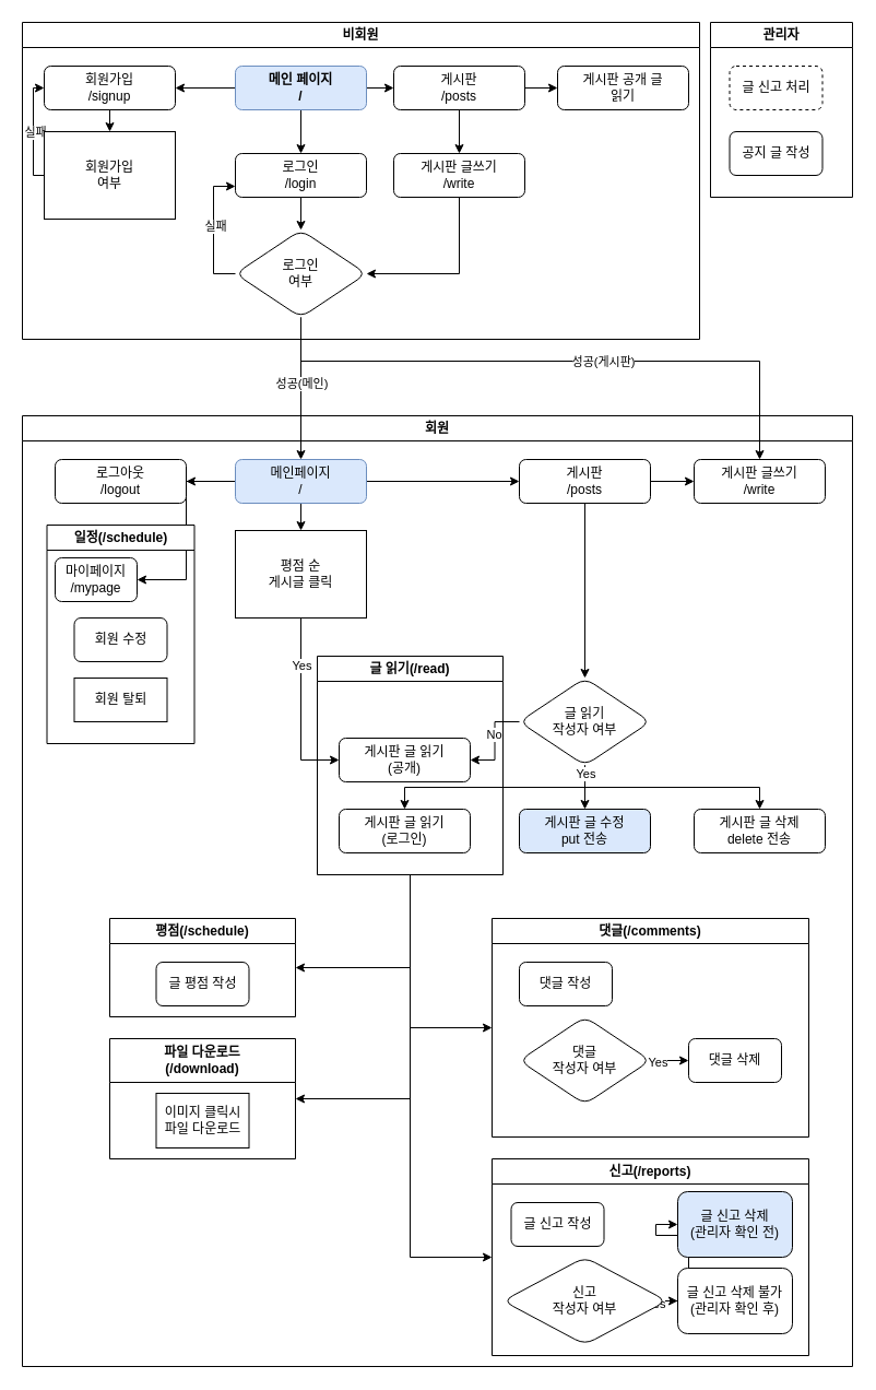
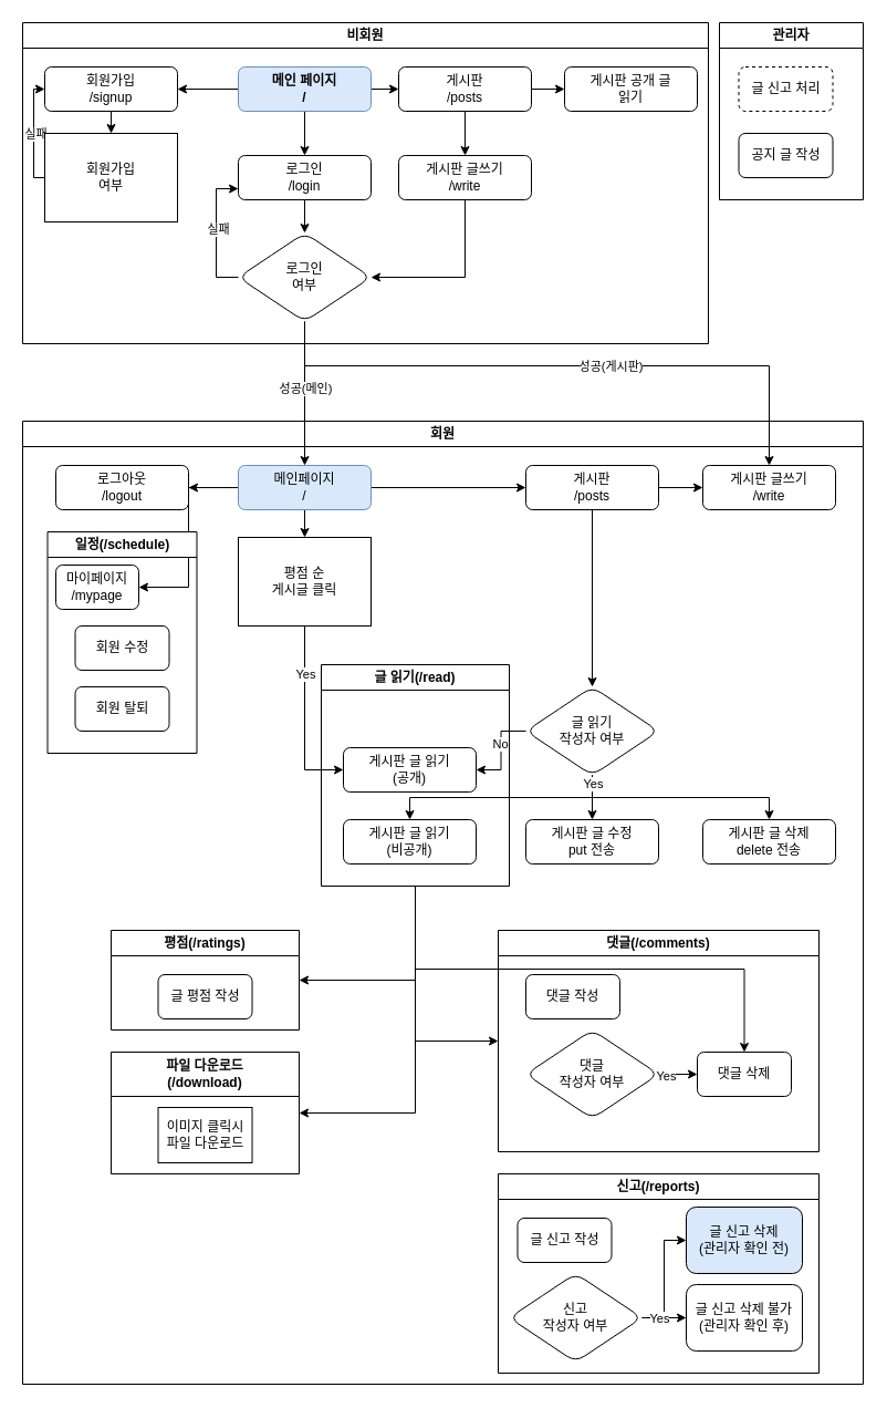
- <mxCell id="74" value="회원 탈퇴" style="whiteSpace=wrap;html=1;glass=0;strokeWidth=1;shadow=0;rounded=0;" vertex="1" parent="72"><mxGeometry x="25" y="140" width="85" height="40" as="geometry" /></mxCell>
+ <mxCell id="74" value="회원 탈퇴" style="whiteSpace=wrap;html=1;rounded=1;glass=0;strokeWidth=1;shadow=0;" vertex="1" parent="72"><mxGeometry x="25" y="140" width="85" height="40" as="geometry" /></mxCell>
- <mxCell id="47" value="게시판 글 읽기&lt;div&gt;(로그인)&lt;/div&gt;" style="whiteSpace=wrap;html=1;rounded=1;glass=0;strokeWidth=1;shadow=0;" parent="23" vertex="1"><mxGeometry x="290" y="360" width="120" height="40" as="geometry" /></mxCell>
+ <mxCell id="47" value="게시판 글 읽기&lt;div&gt;(비공개)&lt;/div&gt;" style="whiteSpace=wrap;html=1;rounded=1;glass=0;strokeWidth=1;shadow=0;" parent="23" vertex="1"><mxGeometry x="290" y="360" width="120" height="40" as="geometry" /></mxCell>
- <mxCell id="48" value="게시판 글 수정&lt;div&gt;put 전송&lt;/div&gt;" style="whiteSpace=wrap;html=1;rounded=1;glass=0;strokeWidth=1;shadow=0;fillColor=#dae8fc;" parent="23" vertex="1"><mxGeometry x="455" y="360" width="120" height="40" as="geometry" /></mxCell>
+ <mxCell id="48" value="게시판 글 수정&lt;div&gt;put 전송&lt;/div&gt;" style="whiteSpace=wrap;html=1;rounded=1;glass=0;strokeWidth=1;shadow=0;" parent="23" vertex="1"><mxGeometry x="455" y="360" width="120" height="40" as="geometry" /></mxCell>
- <mxCell id="57" value="평점(/schedule&lt;span style=&quot;background-color: initial;&quot;&gt;)&lt;/span&gt;" style="swimlane;whiteSpace=wrap;html=1;" parent="23" vertex="1"><mxGeometry x="80" y="460" width="170" height="90" as="geometry" /></mxCell>
+ <mxCell id="57" value="평점(/ratings&lt;span style=&quot;background-color: initial;&quot;&gt;)&lt;/span&gt;" style="swimlane;whiteSpace=wrap;html=1;" parent="23" vertex="1"><mxGeometry x="80" y="460" width="170" height="90" as="geometry" /></mxCell>
- <mxCell id="26" style="edgeStyle=orthogonalEdgeStyle;rounded=0;orthogonalLoop=1;jettySize=auto;html=1;exitX=0.5;exitY=1;exitDx=0;exitDy=0;entryX=0;entryY=0.5;entryDx=0;entryDy=0;" parent="23" source="28" target="59" edge="1"><mxGeometry relative="1" as="geometry" /></mxCell>
+ <mxCell id="26" style="edgeStyle=orthogonalEdgeStyle;rounded=0;orthogonalLoop=1;jettySize=auto;html=1;exitX=0.5;exitY=1;exitDx=0;exitDy=0;" parent="23" source="28" target="53" edge="1"><mxGeometry relative="1" as="geometry" /></mxCell>
- <mxCell id="64" value="&lt;div&gt;신고&lt;/div&gt;&lt;div&gt;작성자 여부&lt;/div&gt;" style="rhombus;whiteSpace=wrap;html=1;rounded=1;glass=0;strokeWidth=1;shadow=0;" parent="59" vertex="1"><mxGeometry x="10" y="90" width="150" height="80" as="geometry" /></mxCell>
+ <mxCell id="64" value="&lt;div&gt;신고&lt;/div&gt;&lt;div&gt;작성자 여부&lt;/div&gt;" style="rhombus;whiteSpace=wrap;html=1;rounded=1;glass=0;strokeWidth=1;shadow=0;" parent="59" vertex="1"><mxGeometry x="10" y="90" width="120" height="80" as="geometry" /></mxCell>
